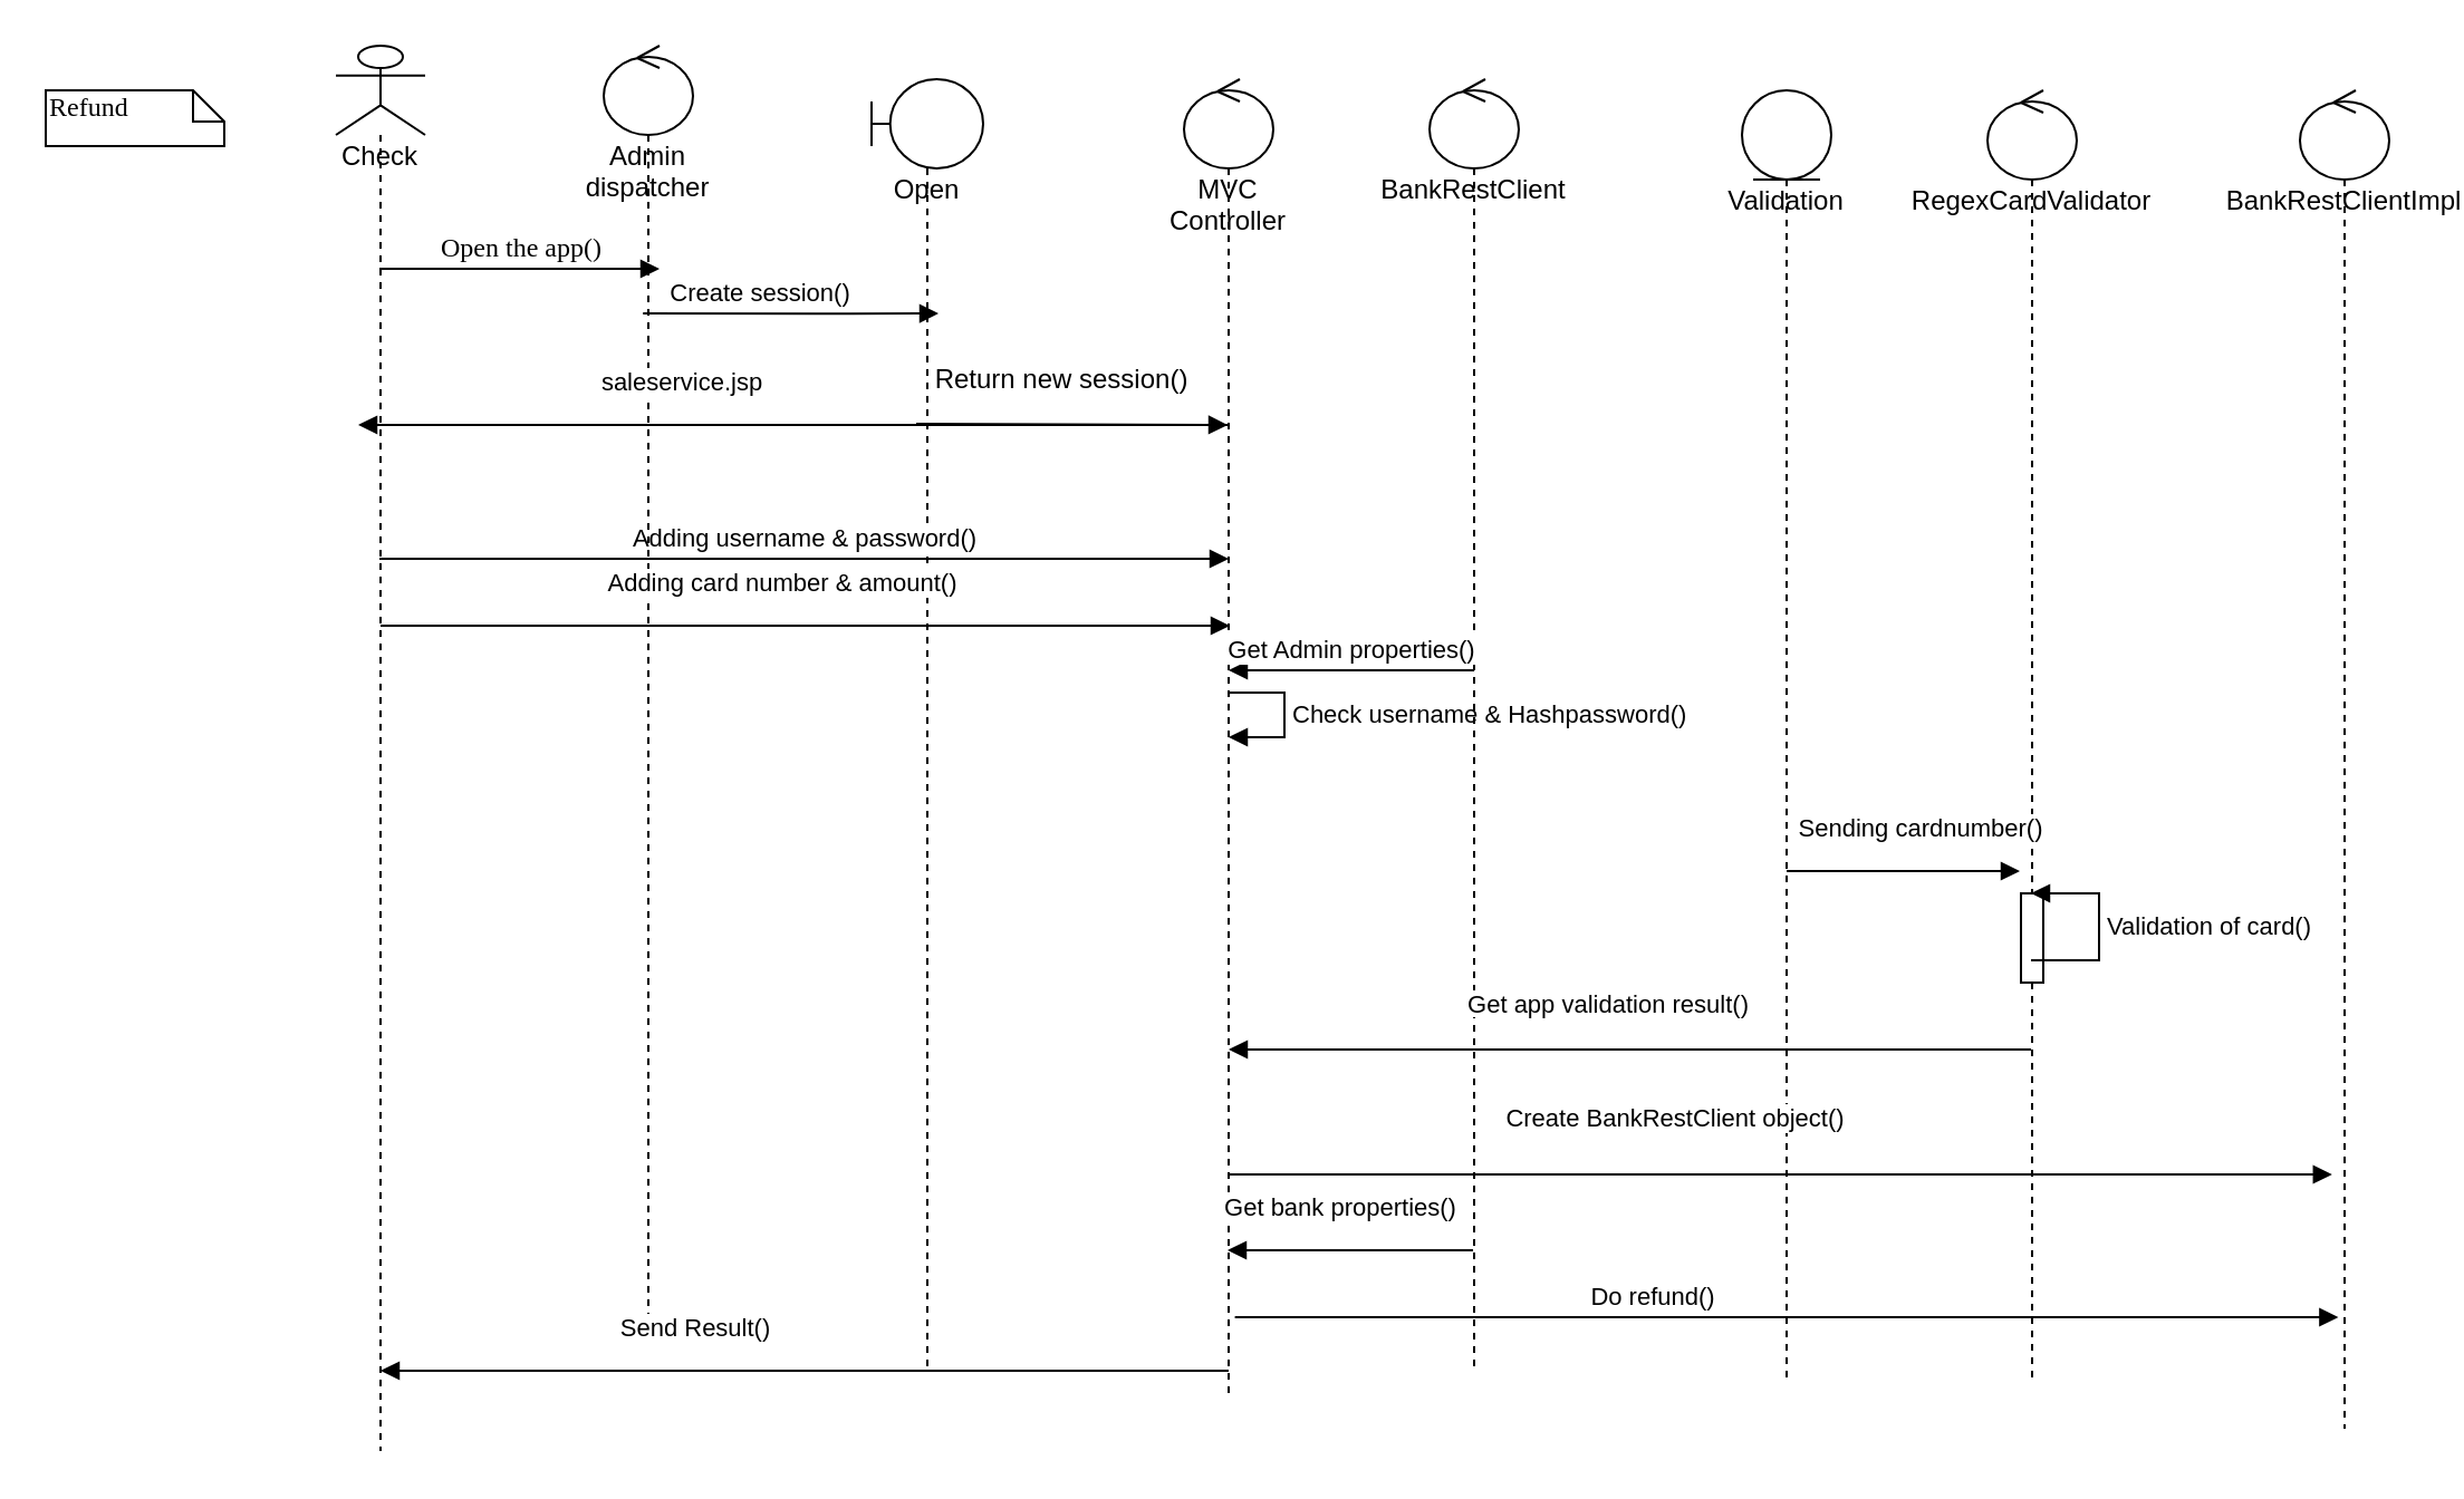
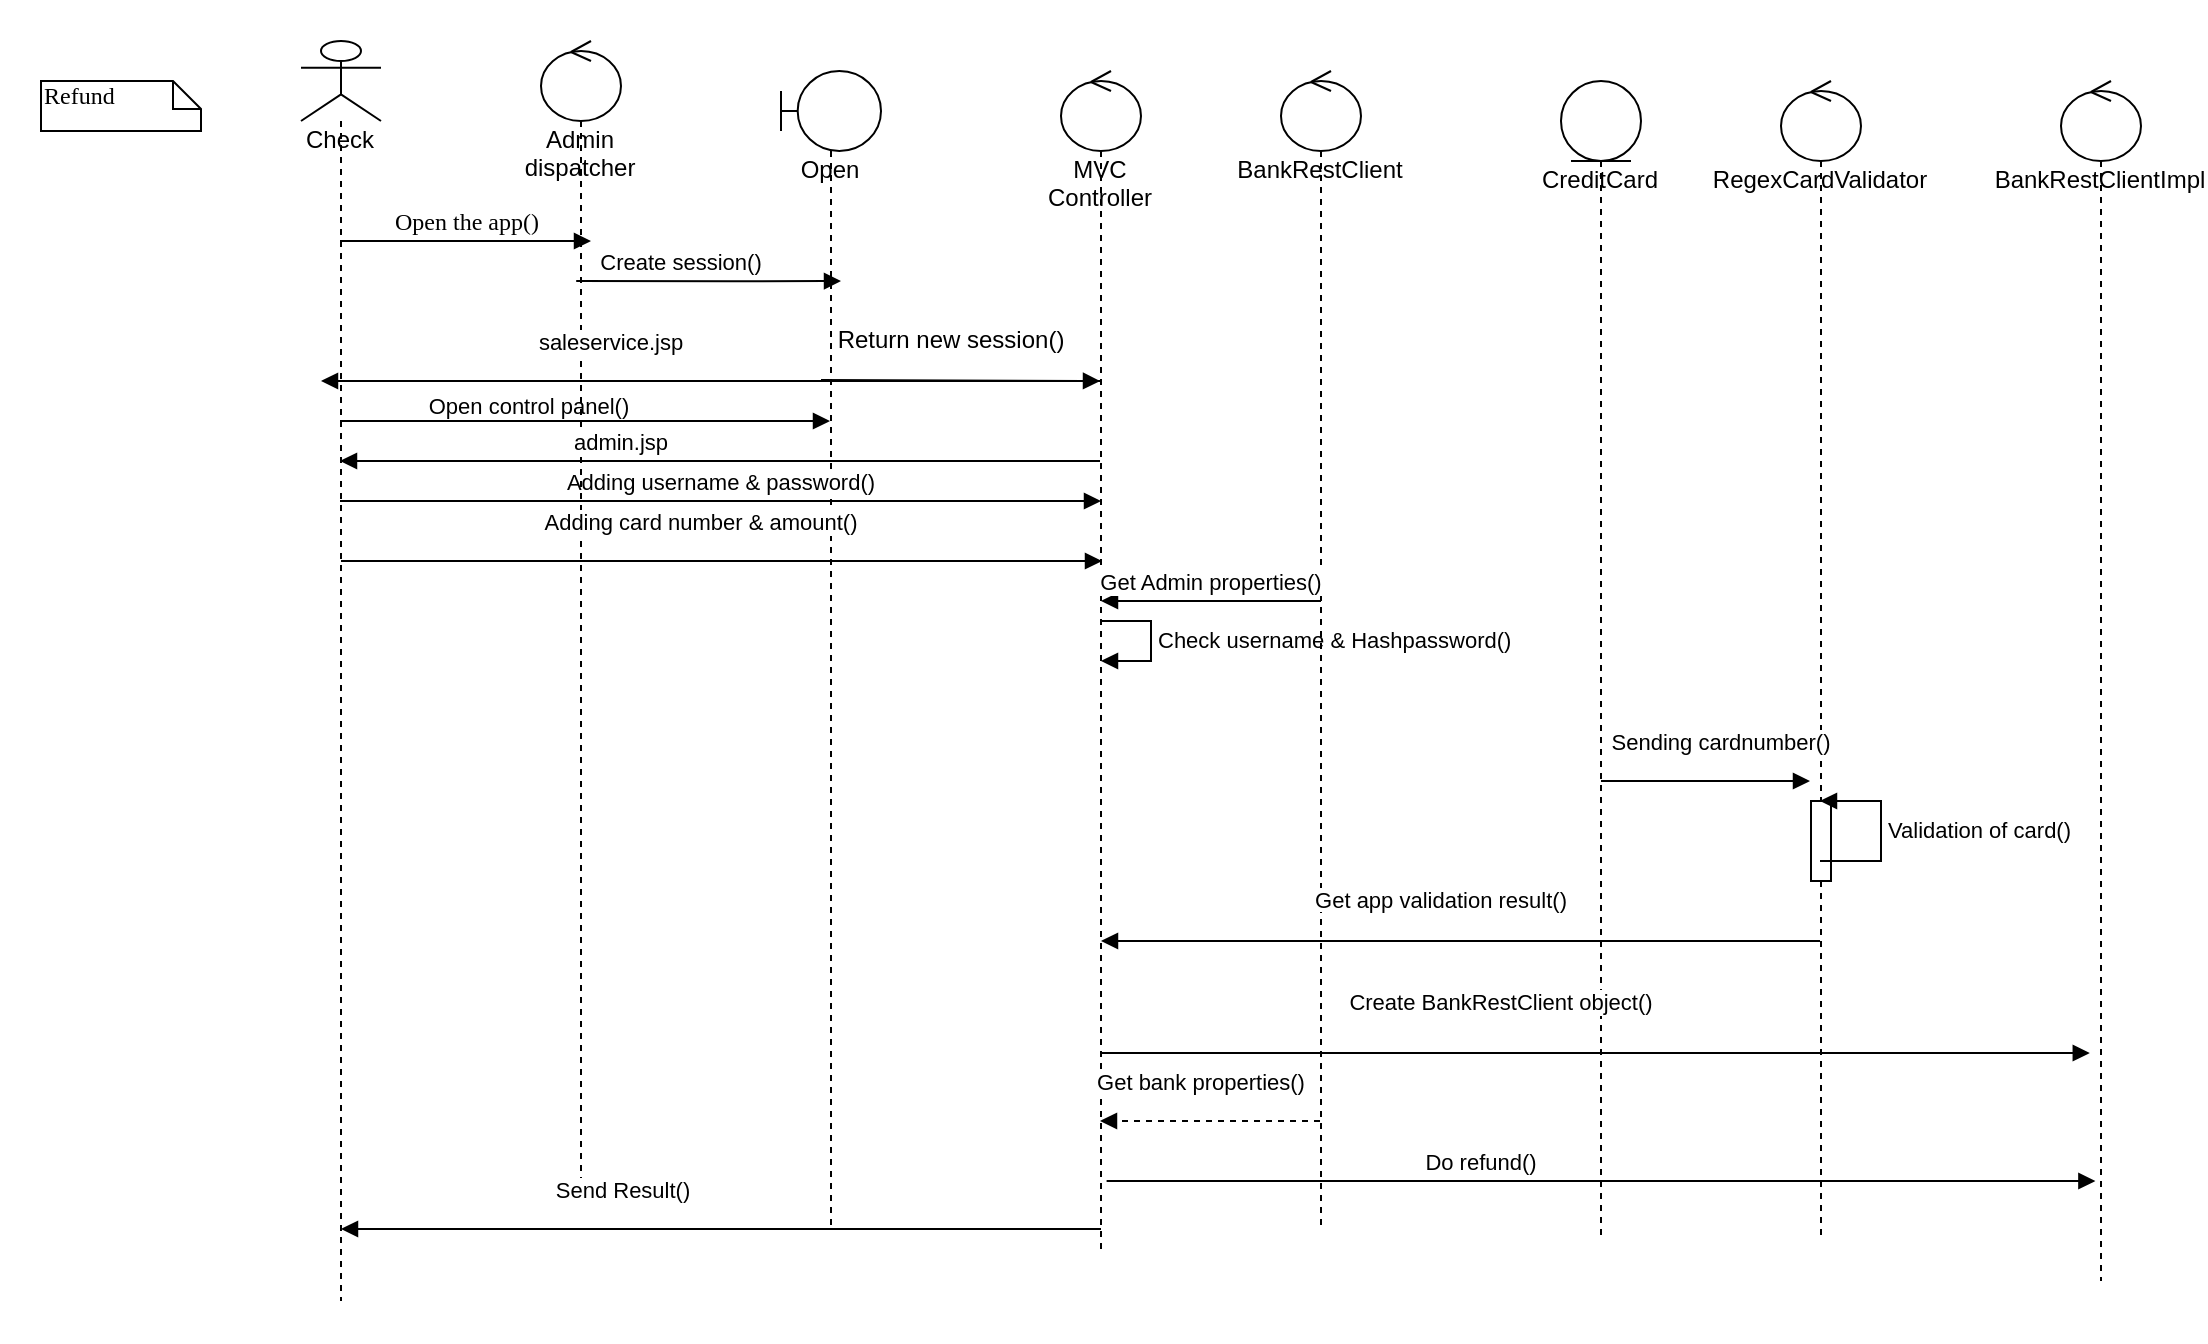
- <mxCell id="21" value="Validation" style="shape=umlLifeline;participant=umlEntity;perimeter=lifelinePerimeter;whiteSpace=wrap;html=1;container=1;collapsible=0;recursiveResize=0;verticalAlign=top;spacingTop=36;outlineConnect=0;" parent="1" vertex="1"><mxGeometry x="780" y="40" width="40" height="580" as="geometry" /></mxCell>
+ <mxCell id="21" value="CreditCard" style="shape=umlLifeline;participant=umlEntity;perimeter=lifelinePerimeter;whiteSpace=wrap;html=1;container=1;collapsible=0;recursiveResize=0;verticalAlign=top;spacingTop=36;outlineConnect=0;" parent="1" vertex="1"><mxGeometry x="780" y="40" width="40" height="580" as="geometry" /></mxCell>
+ <mxCell id="10" value="" style="html=1;verticalAlign=bottom;endArrow=block;rounded=0;edgeStyle=orthogonalEdgeStyle;" parent="1" source="4" target="5" edge="1"><mxGeometry x="0.262" y="-10" width="80" relative="1" as="geometry"><mxPoint x="180" y="240" as="sourcePoint" /><mxPoint x="840" y="220" as="targetPoint" /><Array as="points"><mxPoint x="200" y="210" /><mxPoint x="200" y="210" /></Array><mxPoint x="1" as="offset" /></mxGeometry></mxCell>
+ <mxCell id="11" value="Open control panel()" style="edgeLabel;html=1;align=center;verticalAlign=middle;resizable=0;points=[];" parent="10" vertex="1" connectable="0"><mxGeometry x="-0.229" y="8" relative="1" as="geometry"><mxPoint as="offset" /></mxGeometry></mxCell>
+ <mxCell id="19" value="admin.jsp" style="html=1;verticalAlign=bottom;endArrow=block;rounded=0;" parent="1" source="13" target="4" edge="1"><mxGeometry x="0.261" width="80" relative="1" as="geometry"><mxPoint x="390" y="310" as="sourcePoint" /><mxPoint x="470" y="310" as="targetPoint" /><Array as="points"><mxPoint x="370" y="230" /></Array><mxPoint as="offset" /></mxGeometry></mxCell>
- <mxCell id="31" value="Get bank properties()" style="html=1;verticalAlign=bottom;endArrow=block;rounded=0;" parent="1" source="16" target="13" edge="1"><mxGeometry x="0.082" y="-10" width="80" relative="1" as="geometry"><mxPoint x="630" y="580" as="sourcePoint" /><mxPoint x="550" y="600" as="targetPoint" /><Array as="points"><mxPoint x="630" y="560" /></Array><mxPoint as="offset" /></mxGeometry></mxCell>
+ <mxCell id="31" value="Get bank properties()" style="html=1;verticalAlign=bottom;endArrow=block;rounded=0;dashed=1;" parent="1" source="16" target="13" edge="1"><mxGeometry x="0.082" y="-10" width="80" relative="1" as="geometry"><mxPoint x="630" y="580" as="sourcePoint" /><mxPoint x="550" y="600" as="targetPoint" /><Array as="points"><mxPoint x="630" y="560" /></Array><mxPoint as="offset" /></mxGeometry></mxCell>
